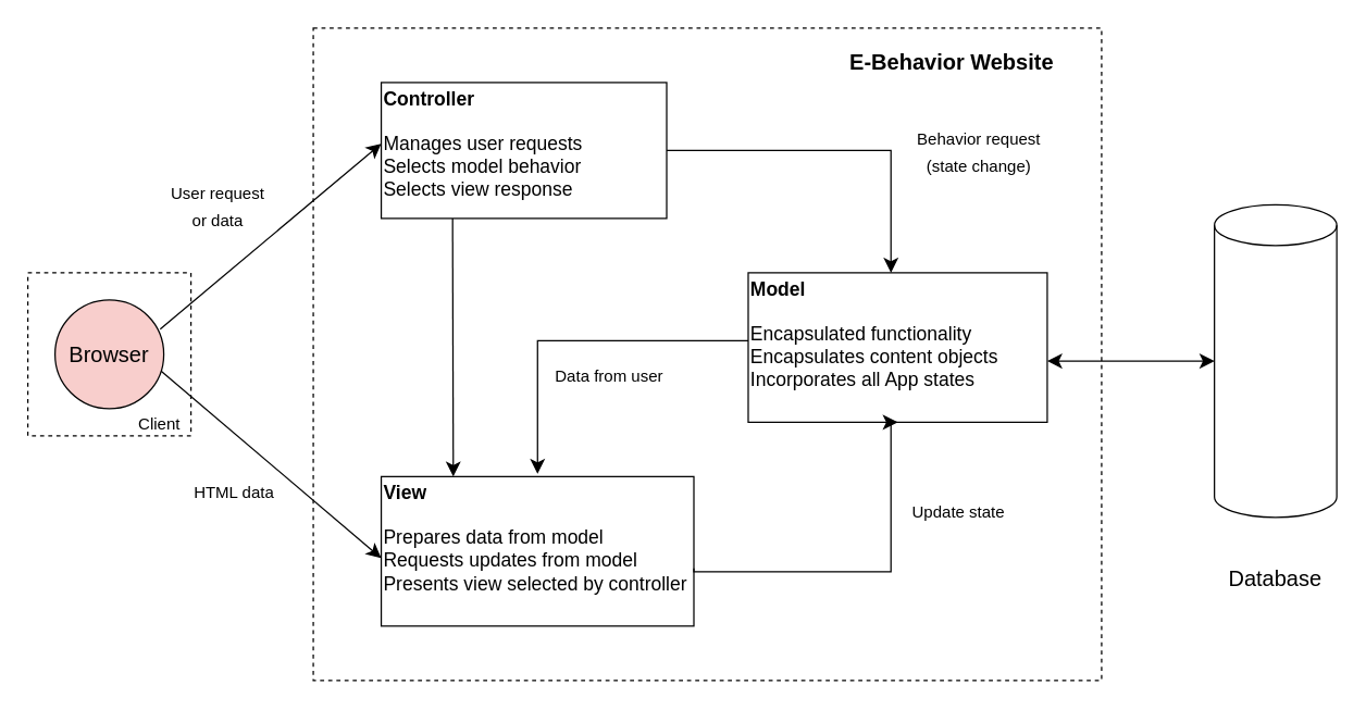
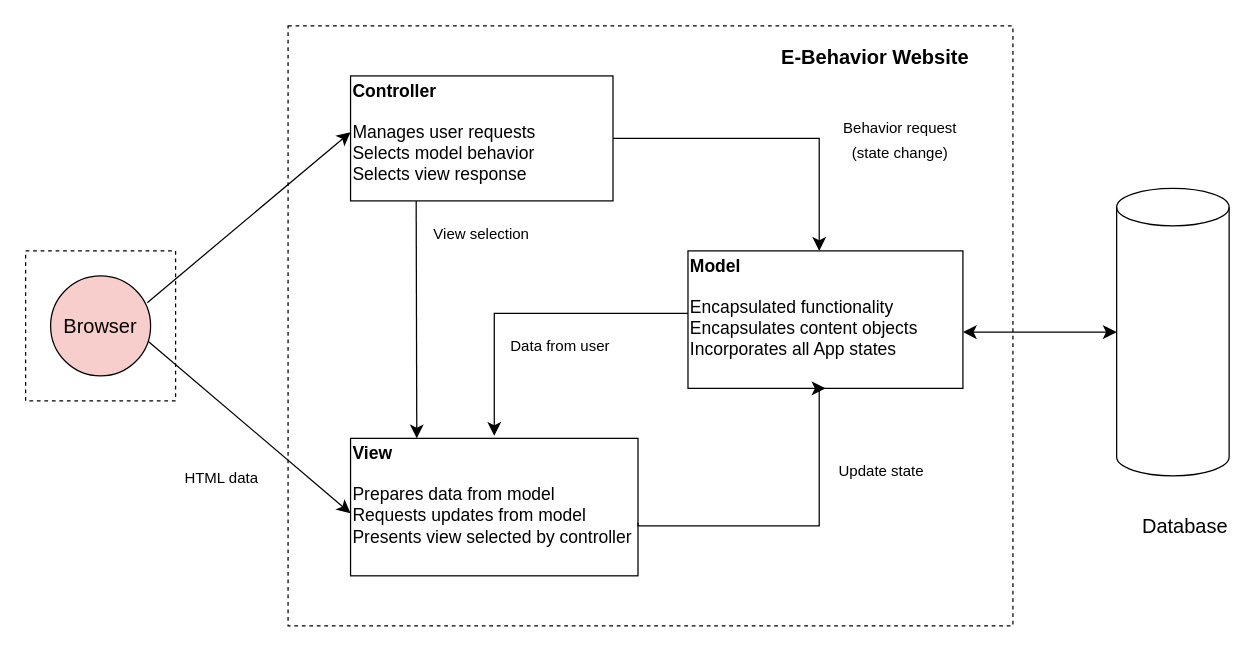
- <mxCell id="27" value="&lt;font style=&quot;font-size: 12px;&quot;&gt;User request&lt;br&gt;or data&lt;br&gt;&lt;/font&gt;" style="text;html=1;strokeColor=none;fillColor=none;align=center;verticalAlign=middle;whiteSpace=wrap;rounded=0;fontSize=16;" vertex="1" parent="1"><mxGeometry x="120" y="130" width="80" height="40" as="geometry" /></mxCell>
+ <mxCell id="19" value="&lt;font style=&quot;font-size: 12px;&quot;&gt;View selection&lt;/font&gt;" style="text;html=1;strokeColor=none;fillColor=none;align=center;verticalAlign=middle;whiteSpace=wrap;rounded=0;fontSize=16;" vertex="1" parent="1"><mxGeometry x="337" y="170" width="96" height="30" as="geometry" /></mxCell>
- <mxCell id="4" value="&lt;font style=&quot;font-size: 12px;&quot;&gt;Client&lt;/font&gt;" style="text;html=1;strokeColor=none;fillColor=none;align=center;verticalAlign=middle;whiteSpace=wrap;rounded=0;fontSize=16;" vertex="1" parent="1"><mxGeometry x="97" y="300" width="40" height="20" as="geometry" /></mxCell>
- <mxCell id="26" value="&lt;font style=&quot;font-size: 12px;&quot;&gt;HTML data&lt;/font&gt;" style="text;html=1;strokeColor=none;fillColor=none;align=center;verticalAlign=middle;whiteSpace=wrap;rounded=0;fontSize=16;" vertex="1" parent="1"><mxGeometry x="137" y="350" width="70" height="20" as="geometry" /></mxCell>
+ <mxCell id="26" value="&lt;font style=&quot;font-size: 12px;&quot;&gt;HTML data&lt;/font&gt;" style="text;html=1;strokeColor=none;fillColor=none;align=center;verticalAlign=middle;whiteSpace=wrap;rounded=0;fontSize=16;" vertex="1" parent="1"><mxGeometry x="142" y="370" width="70" height="20" as="geometry" /></mxCell>
- <mxCell id="7" value="Database" style="text;html=1;strokeColor=none;fillColor=none;align=center;verticalAlign=middle;whiteSpace=wrap;rounded=0;fontSize=16;" vertex="1" parent="1"><mxGeometry x="908" y="410" width="60" height="30" as="geometry" /></mxCell>
+ <mxCell id="7" value="Database" style="text;html=1;strokeColor=none;fillColor=none;align=center;verticalAlign=middle;whiteSpace=wrap;rounded=0;fontSize=16;" vertex="1" parent="1"><mxGeometry x="918" y="405" width="60" height="30" as="geometry" /></mxCell>
